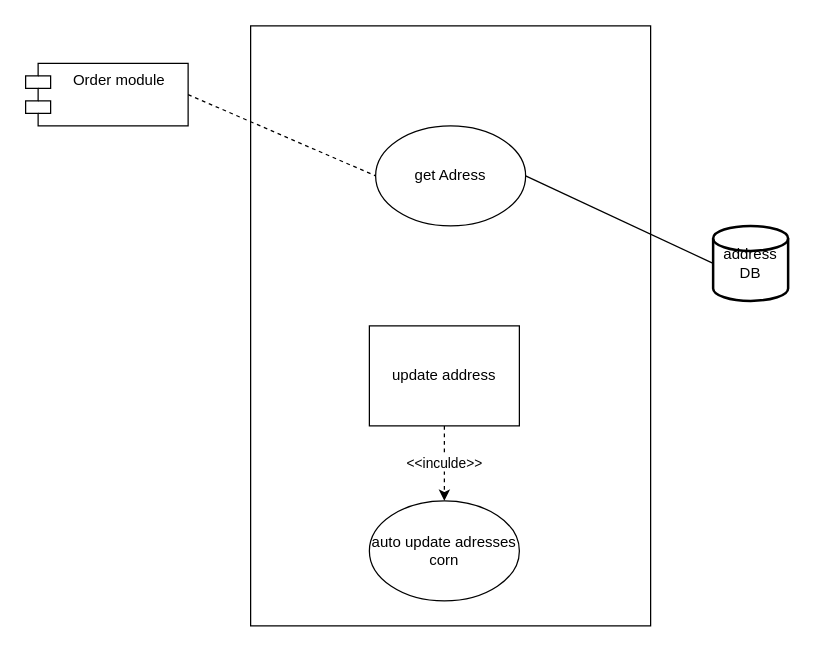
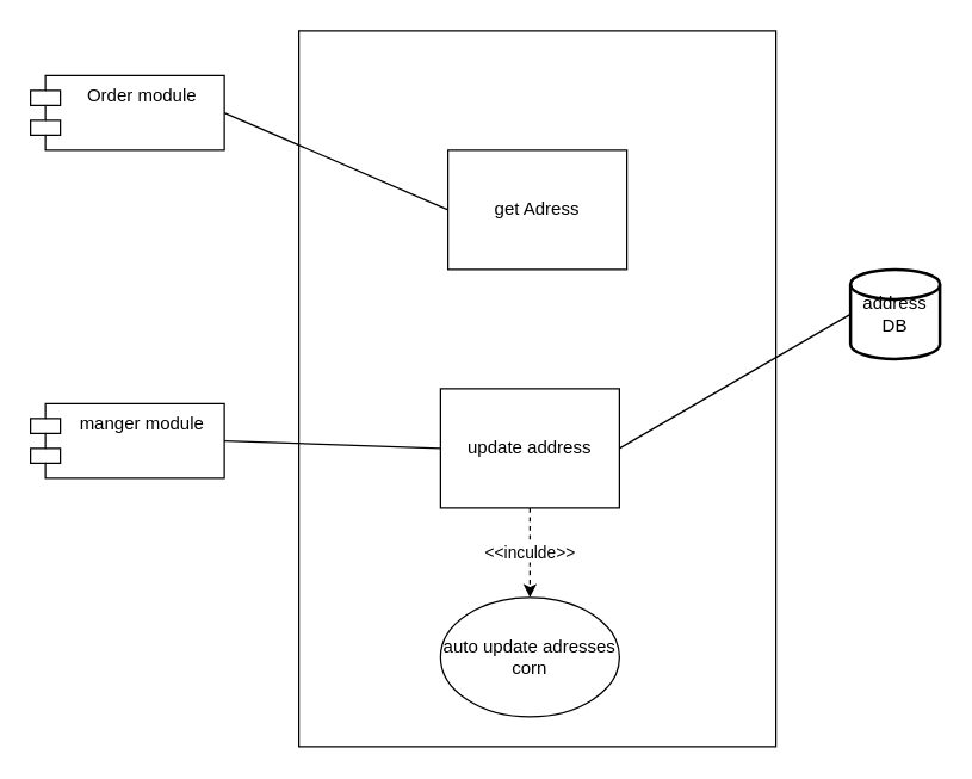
- <mxCell id="10" value="" style="endArrow=none;html=1;exitX=1;exitY=0.5;exitDx=0;exitDy=0;entryX=0;entryY=0.5;entryDx=0;entryDy=0;dashed=1;" parent="1" source="8" target="5" edge="1"><mxGeometry width="50" height="50" relative="1" as="geometry"><mxPoint x="160" y="120" as="sourcePoint" /><mxPoint x="430" y="320" as="targetPoint" /></mxGeometry></mxCell>
+ <mxCell id="10" value="" style="endArrow=none;html=1;exitX=1;exitY=0.5;exitDx=0;exitDy=0;entryX=0;entryY=0.5;entryDx=0;entryDy=0;" parent="1" source="8" target="5" edge="1"><mxGeometry width="50" height="50" relative="1" as="geometry"><mxPoint x="160" y="120" as="sourcePoint" /><mxPoint x="430" y="320" as="targetPoint" /></mxGeometry></mxCell>
- <mxCell id="5" value="get Adress" style="ellipse;whiteSpace=wrap;html=1;" parent="1" vertex="1"><mxGeometry x="300" y="100" width="120" height="80" as="geometry" /></mxCell>
+ <mxCell id="5" value="get Adress" style="whiteSpace=wrap;html=1;rounded=0;" parent="1" vertex="1"><mxGeometry x="300" y="100" width="120" height="80" as="geometry" /></mxCell>
- <mxCell id="6" value="" style="endArrow=none;html=1;exitX=1;exitY=0.5;exitDx=0;exitDy=0;entryX=0;entryY=0.5;entryDx=0;entryDy=0;entryPerimeter=0;" parent="1" source="5" target="3" edge="1"><mxGeometry width="50" height="50" relative="1" as="geometry"><mxPoint x="500" y="380" as="sourcePoint" /><mxPoint x="550" y="330" as="targetPoint" /></mxGeometry></mxCell>
+ <mxCell id="7" value="" style="endArrow=none;html=1;exitX=1;exitY=0.5;exitDx=0;exitDy=0;entryX=0;entryY=0.5;entryDx=0;entryDy=0;entryPerimeter=0;" parent="1" source="4" target="3" edge="1"><mxGeometry width="50" height="50" relative="1" as="geometry"><mxPoint x="420" y="290" as="sourcePoint" /><mxPoint x="690" y="490" as="targetPoint" /></mxGeometry></mxCell>
+ <mxCell id="9" value="manger module" style="shape=module;align=left;spacingLeft=20;align=center;verticalAlign=top;" parent="1" vertex="1"><mxGeometry x="20" y="270" width="130" height="50" as="geometry" /></mxCell>
+ <mxCell id="13" value="" style="endArrow=none;html=1;exitX=1;exitY=0.5;exitDx=0;exitDy=0;entryX=0;entryY=0.5;entryDx=0;entryDy=0;" parent="1" source="9" target="4" edge="1"><mxGeometry width="50" height="50" relative="1" as="geometry"><mxPoint x="110" y="220" as="sourcePoint" /><mxPoint x="385" y="260" as="targetPoint" /></mxGeometry></mxCell>
